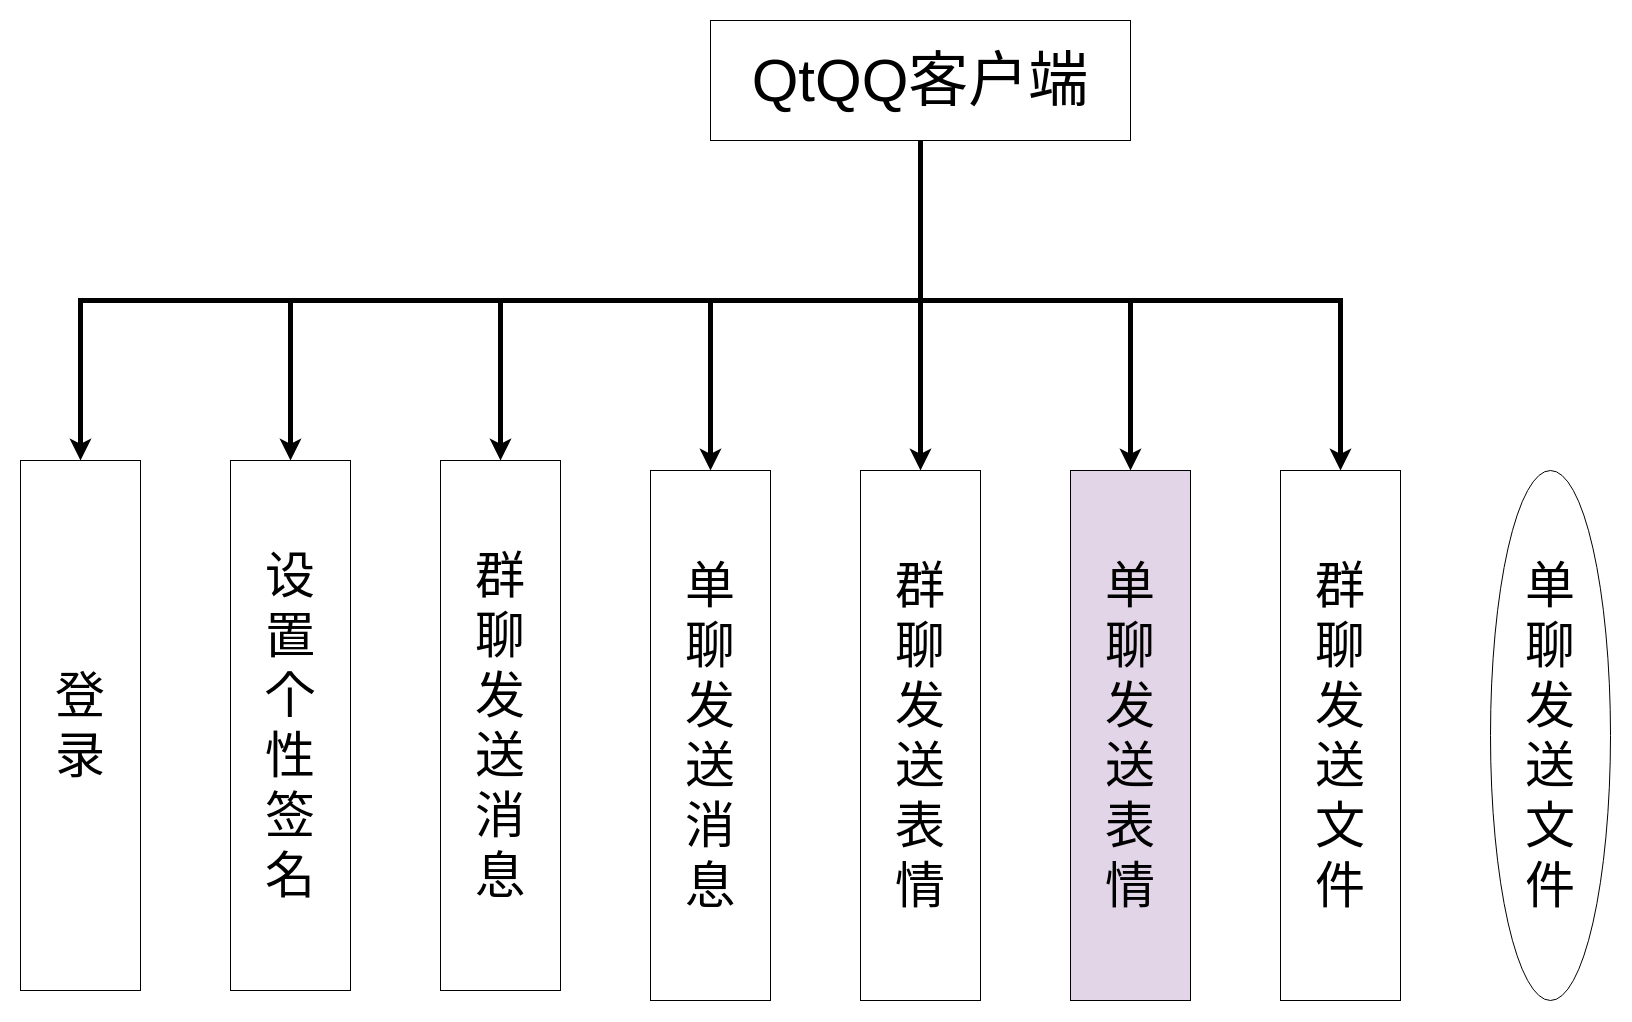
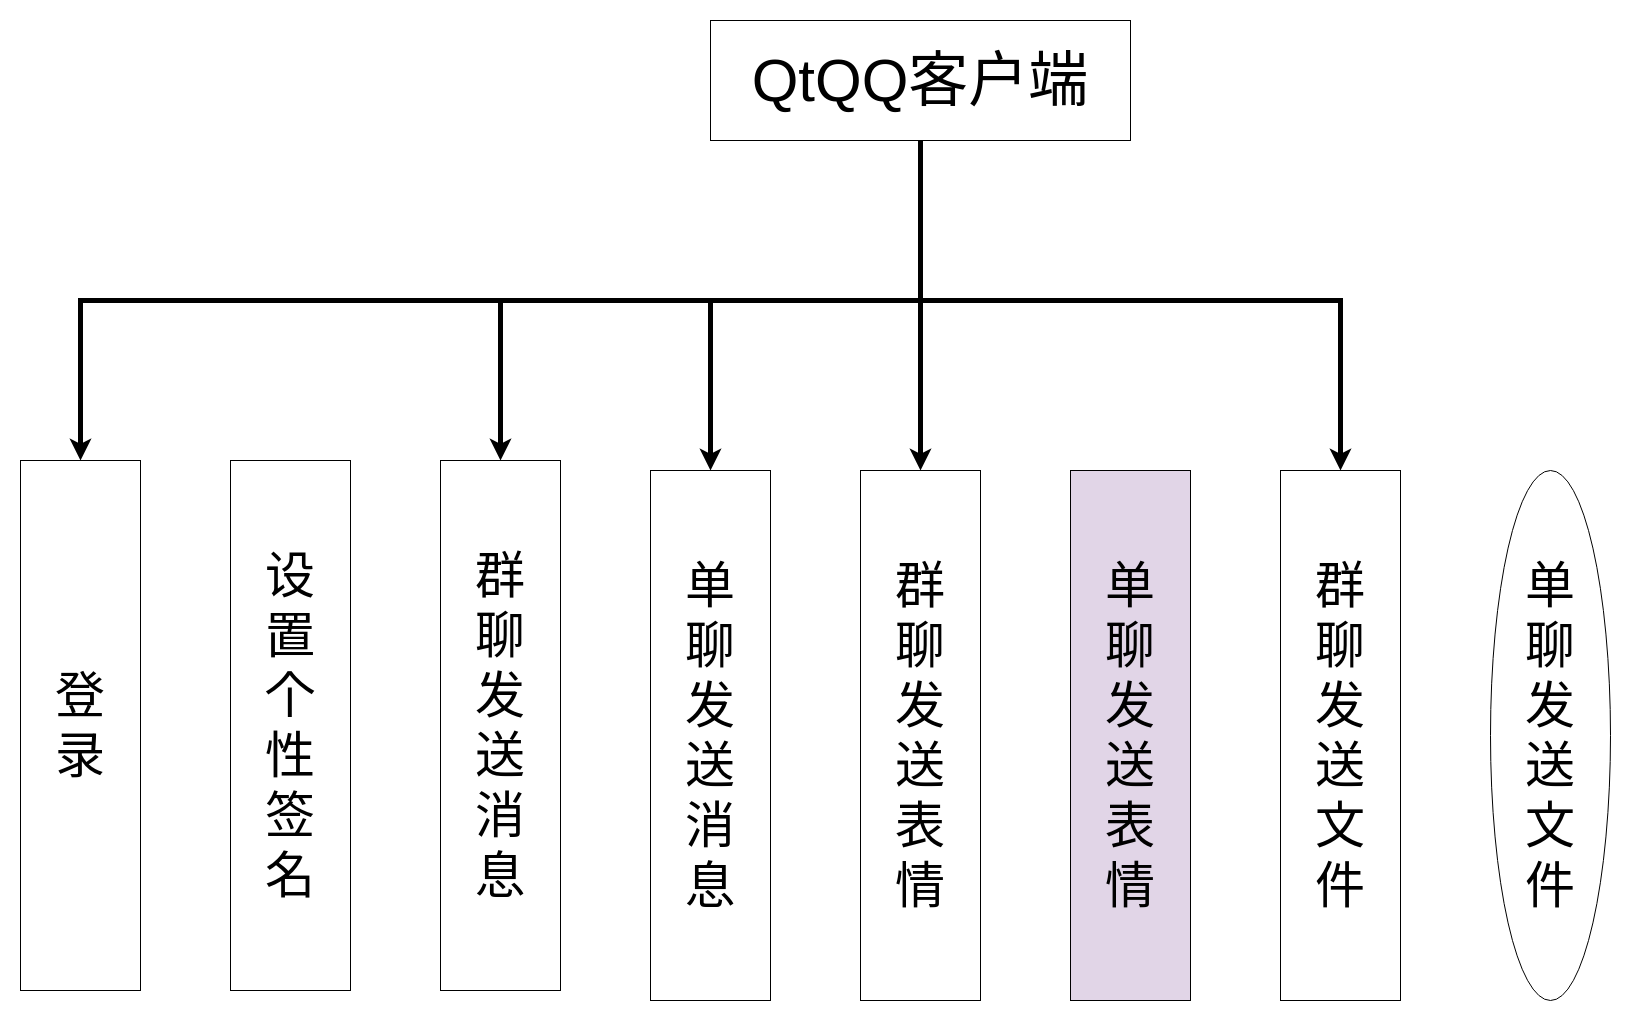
- <mxCell id="3" style="edgeStyle=orthogonalEdgeStyle;rounded=0;orthogonalLoop=1;jettySize=auto;html=1;exitX=0.5;exitY=1;exitDx=0;exitDy=0;entryX=0.5;entryY=0;entryDx=0;entryDy=0;strokeWidth=5;" edge="1" parent="1" source="9" target="11"><mxGeometry relative="1" as="geometry" /></mxCell>
- <mxCell id="7" style="edgeStyle=orthogonalEdgeStyle;rounded=0;orthogonalLoop=1;jettySize=auto;html=1;exitX=0.5;exitY=1;exitDx=0;exitDy=0;strokeWidth=5;" edge="1" parent="1" source="9" target="15"><mxGeometry relative="1" as="geometry"><Array as="points"><mxPoint x="920" y="300" /><mxPoint x="1130" y="300" /></Array></mxGeometry></mxCell>
